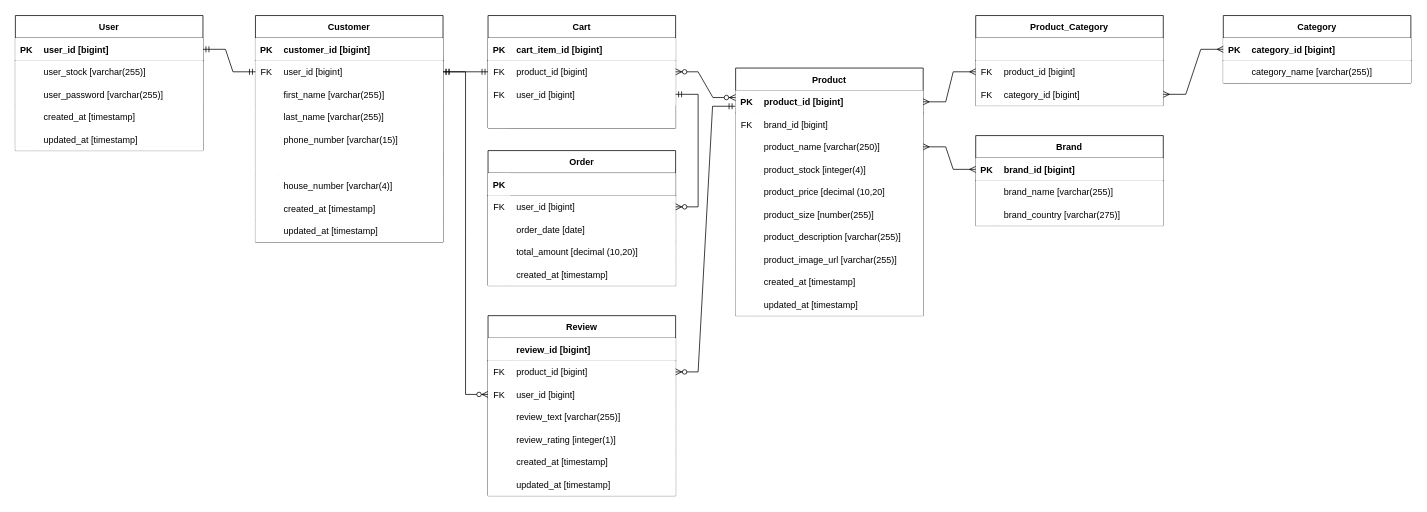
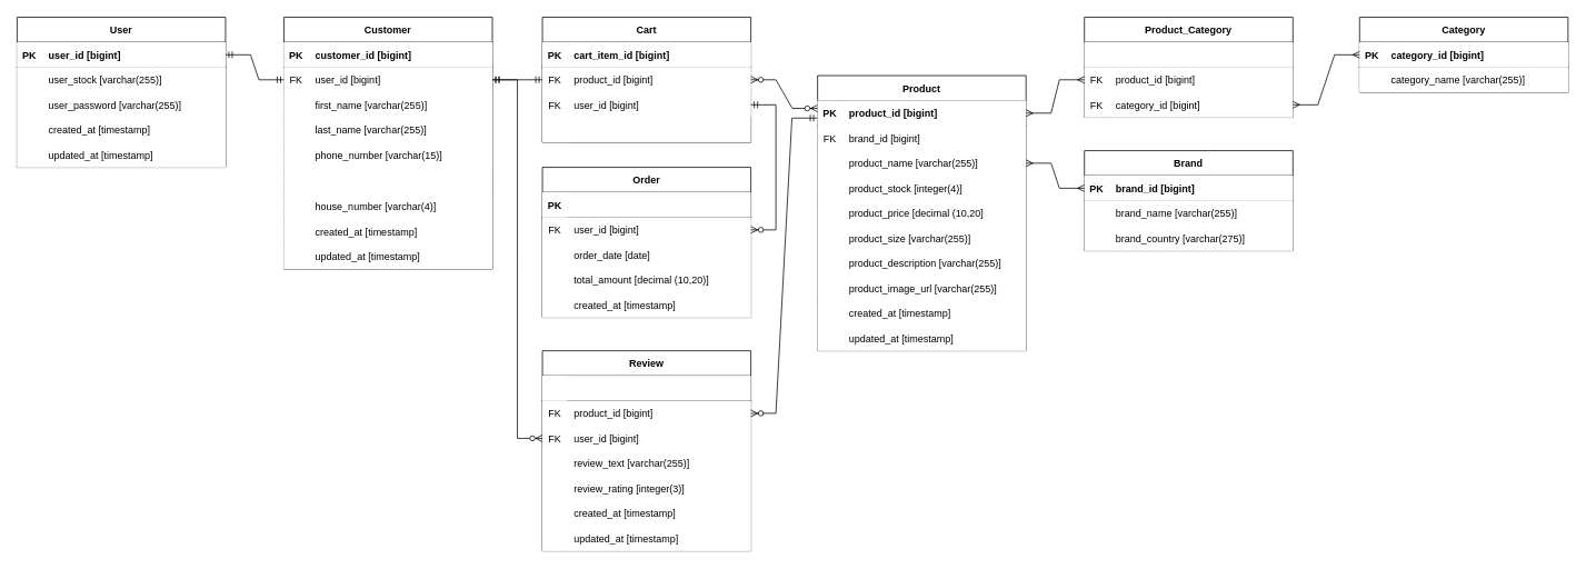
- <mxCell id="38" value="product_name [varchar(250)]" style="shape=partialRectangle;overflow=hidden;connectable=0;fillColor=#FFFFFF;top=0;left=0;bottom=0;right=0;align=left;spacingLeft=6;" parent="36" vertex="1"><mxGeometry x="30" width="220" height="30" as="geometry"><mxRectangle width="220" height="30" as="alternateBounds" /></mxGeometry></mxCell>
+ <mxCell id="38" value="product_name [varchar(255)]" style="shape=partialRectangle;overflow=hidden;connectable=0;fillColor=#FFFFFF;top=0;left=0;bottom=0;right=0;align=left;spacingLeft=6;" parent="36" vertex="1"><mxGeometry x="30" width="220" height="30" as="geometry"><mxRectangle width="220" height="30" as="alternateBounds" /></mxGeometry></mxCell>
- <mxCell id="47" value="product_size [number(255)]" style="shape=partialRectangle;overflow=hidden;connectable=0;fillColor=#FFFFFF;top=0;left=0;bottom=0;right=0;align=left;spacingLeft=6;" parent="45" vertex="1"><mxGeometry x="30" width="220" height="30" as="geometry"><mxRectangle width="220" height="30" as="alternateBounds" /></mxGeometry></mxCell>
+ <mxCell id="47" value="product_size [varchar(255)]" style="shape=partialRectangle;overflow=hidden;connectable=0;fillColor=#FFFFFF;top=0;left=0;bottom=0;right=0;align=left;spacingLeft=6;" parent="45" vertex="1"><mxGeometry x="30" width="220" height="30" as="geometry"><mxRectangle width="220" height="30" as="alternateBounds" /></mxGeometry></mxCell>
- <mxCell id="99" value="review_id [bigint]" style="shape=partialRectangle;overflow=hidden;connectable=0;fillColor=#FFFFFF;top=0;left=0;bottom=0;right=0;align=left;spacingLeft=6;fontStyle=1;" parent="97" vertex="1"><mxGeometry x="30" width="220" height="30" as="geometry"><mxRectangle width="220" height="30" as="alternateBounds" /></mxGeometry></mxCell>
- <mxCell id="111" value="review_rating [integer(1)]" style="shape=partialRectangle;overflow=hidden;connectable=0;fillColor=#FFFFFF;top=0;left=0;bottom=0;right=0;align=left;spacingLeft=6;" parent="109" vertex="1"><mxGeometry x="30" width="220" height="30" as="geometry"><mxRectangle width="220" height="30" as="alternateBounds" /></mxGeometry></mxCell>
+ <mxCell id="111" value="review_rating [integer(3)]" style="shape=partialRectangle;overflow=hidden;connectable=0;fillColor=#FFFFFF;top=0;left=0;bottom=0;right=0;align=left;spacingLeft=6;" parent="109" vertex="1"><mxGeometry x="30" width="220" height="30" as="geometry"><mxRectangle width="220" height="30" as="alternateBounds" /></mxGeometry></mxCell>
